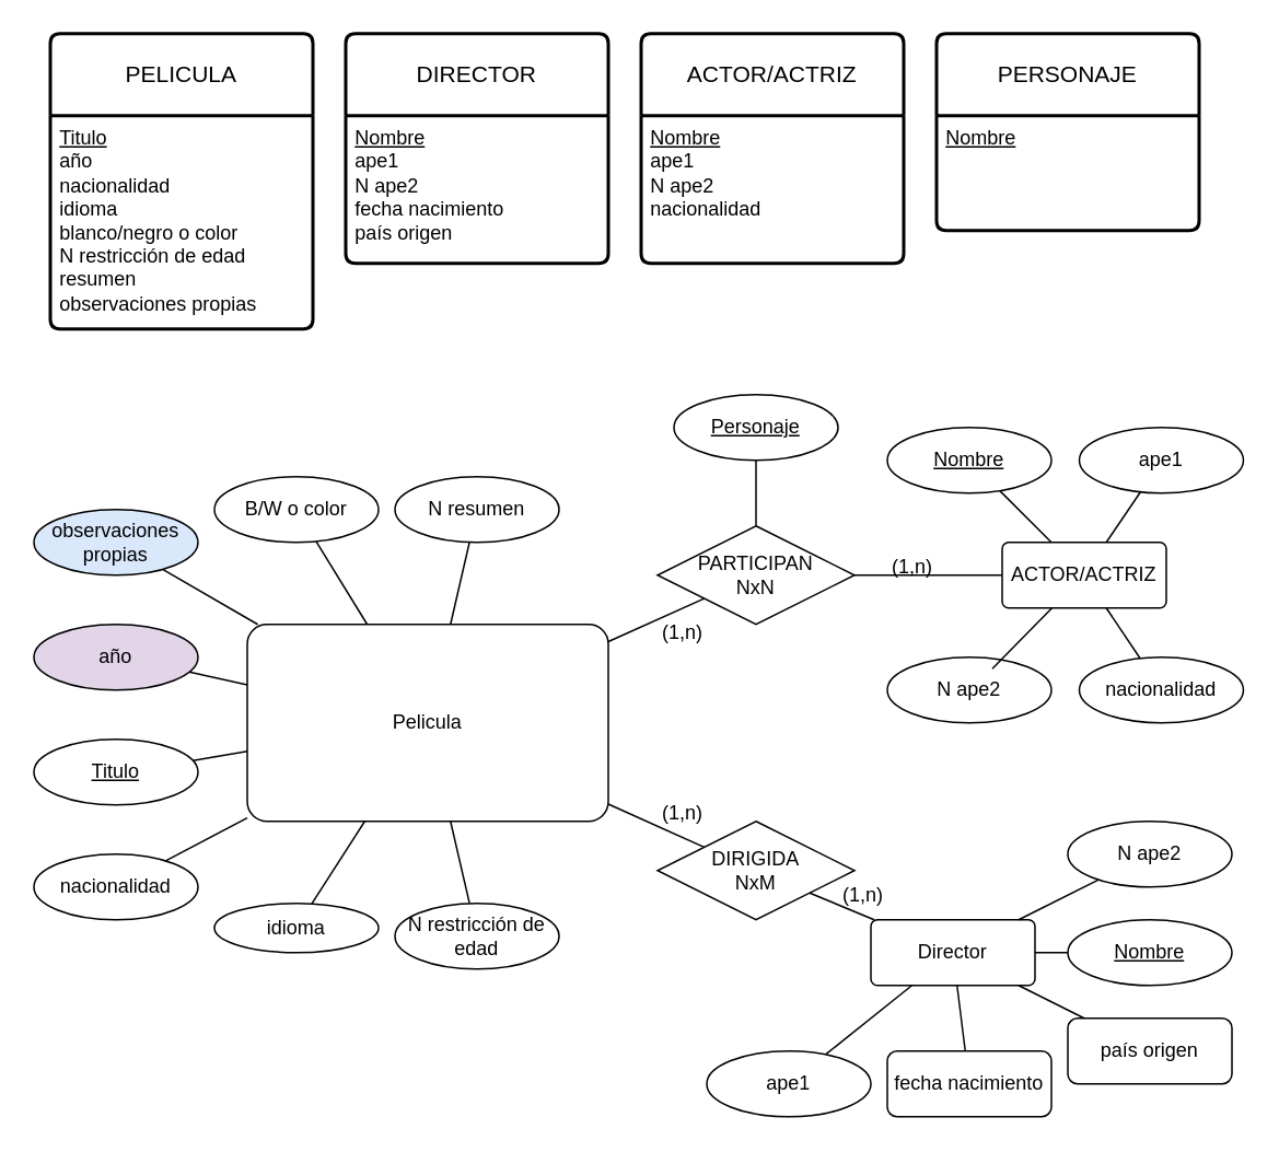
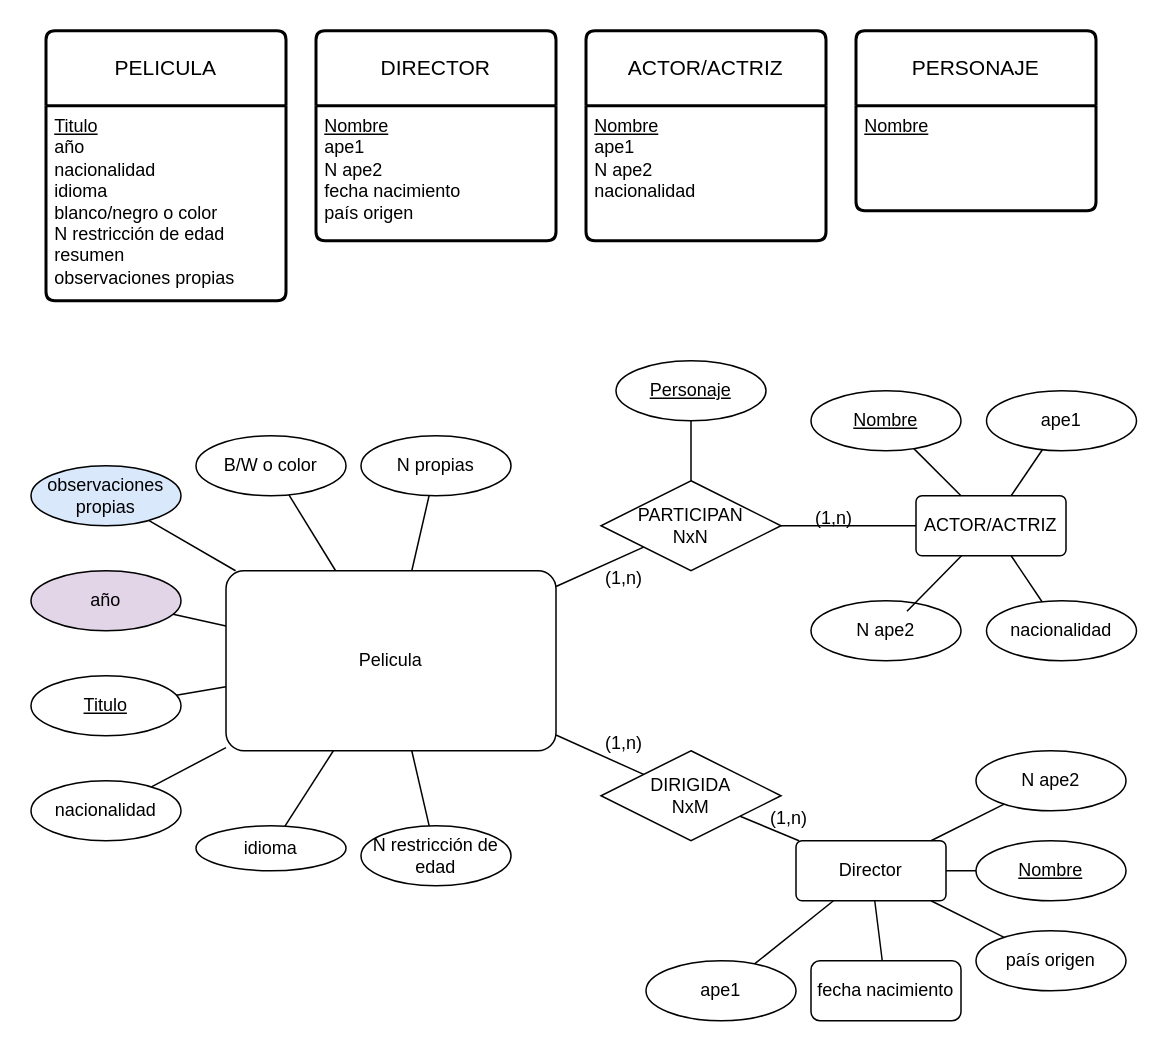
- <mxCell id="14" value="N resumen" style="ellipse;whiteSpace=wrap;html=1;align=center;" vertex="1" parent="1"><mxGeometry x="240" y="290" width="100" height="40" as="geometry" /></mxCell>
+ <mxCell id="14" value="N propias" style="ellipse;whiteSpace=wrap;html=1;align=center;" vertex="1" parent="1"><mxGeometry x="240" y="290" width="100" height="40" as="geometry" /></mxCell>
- <mxCell id="36" value="país origen" style="whiteSpace=wrap;html=1;align=center;rounded=1;" vertex="1" parent="1"><mxGeometry x="650" y="620" width="100" height="40" as="geometry" /></mxCell>
+ <mxCell id="36" value="país origen" style="ellipse;whiteSpace=wrap;html=1;align=center;" vertex="1" parent="1"><mxGeometry x="650" y="620" width="100" height="40" as="geometry" /></mxCell>
